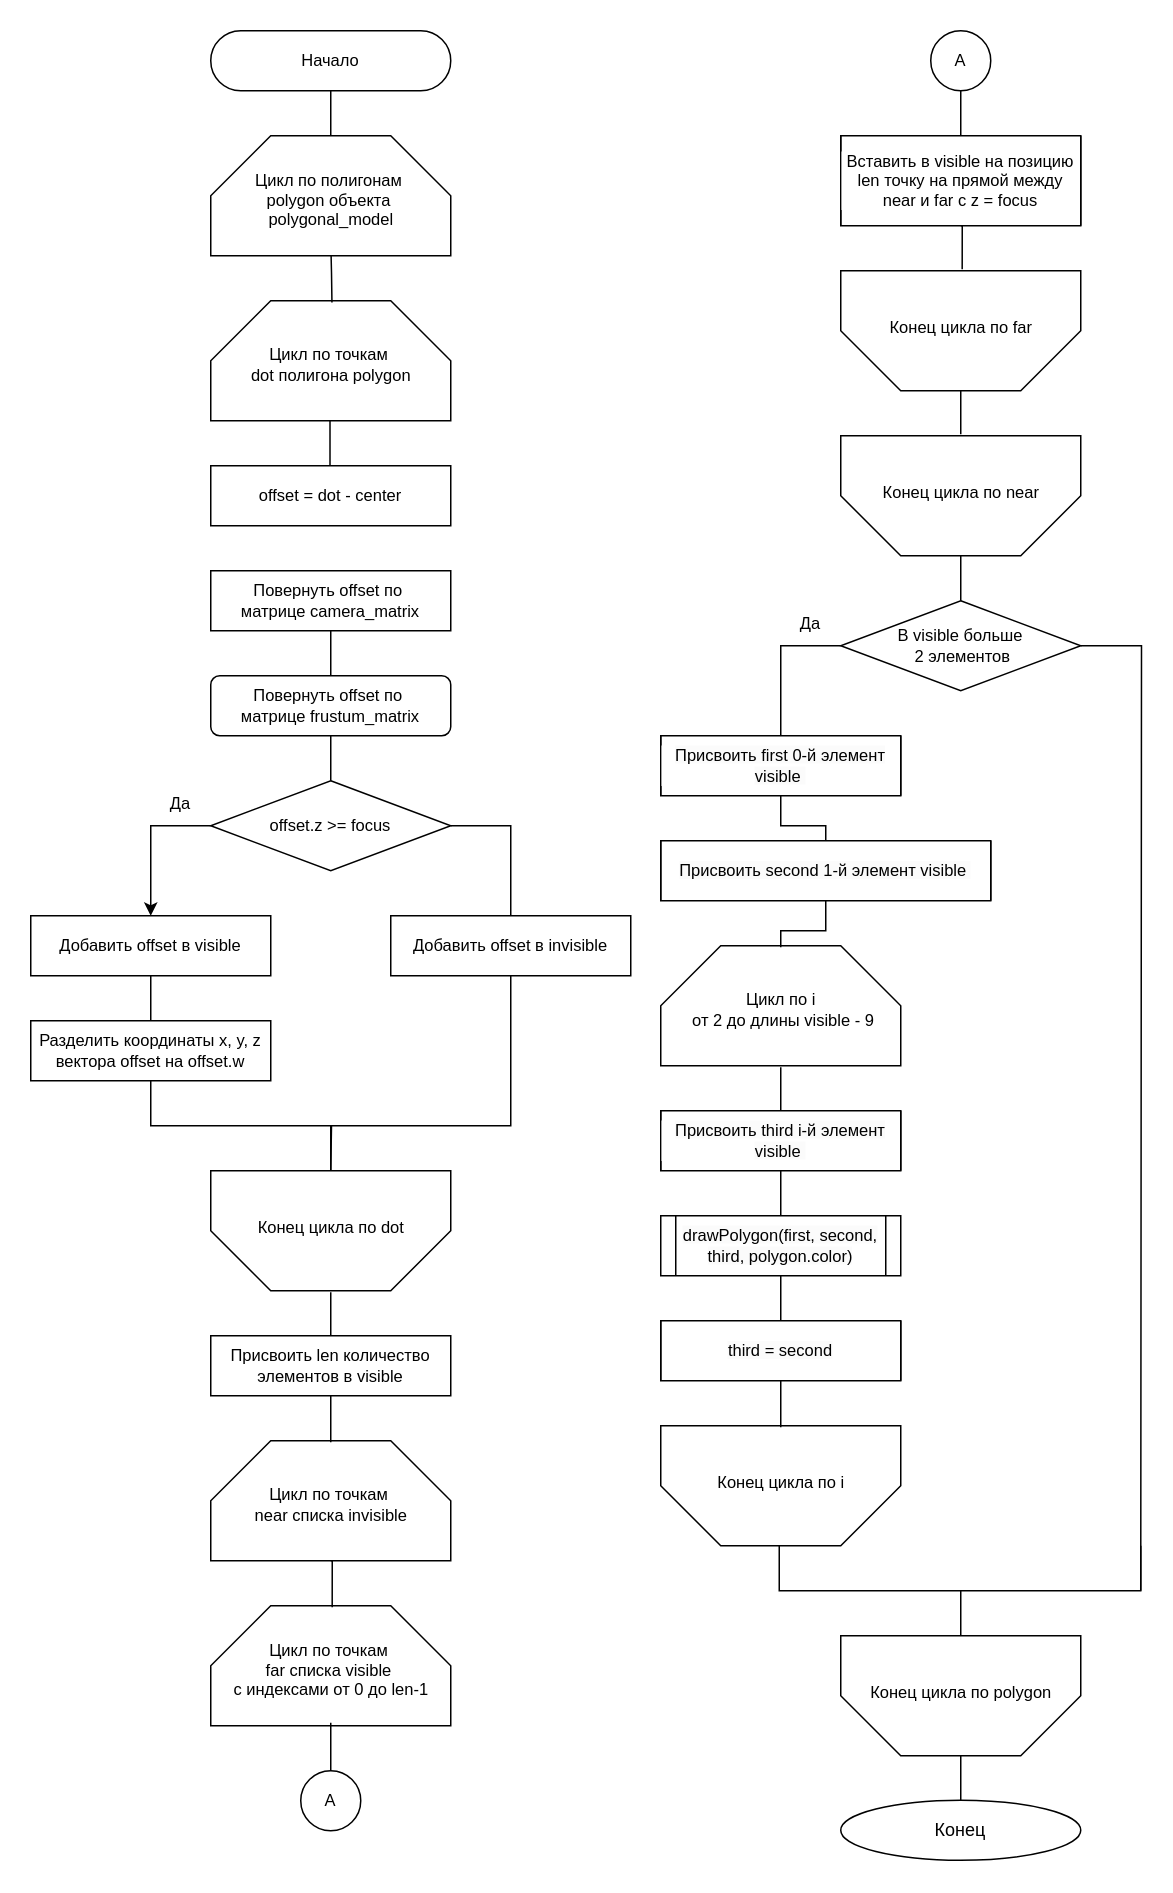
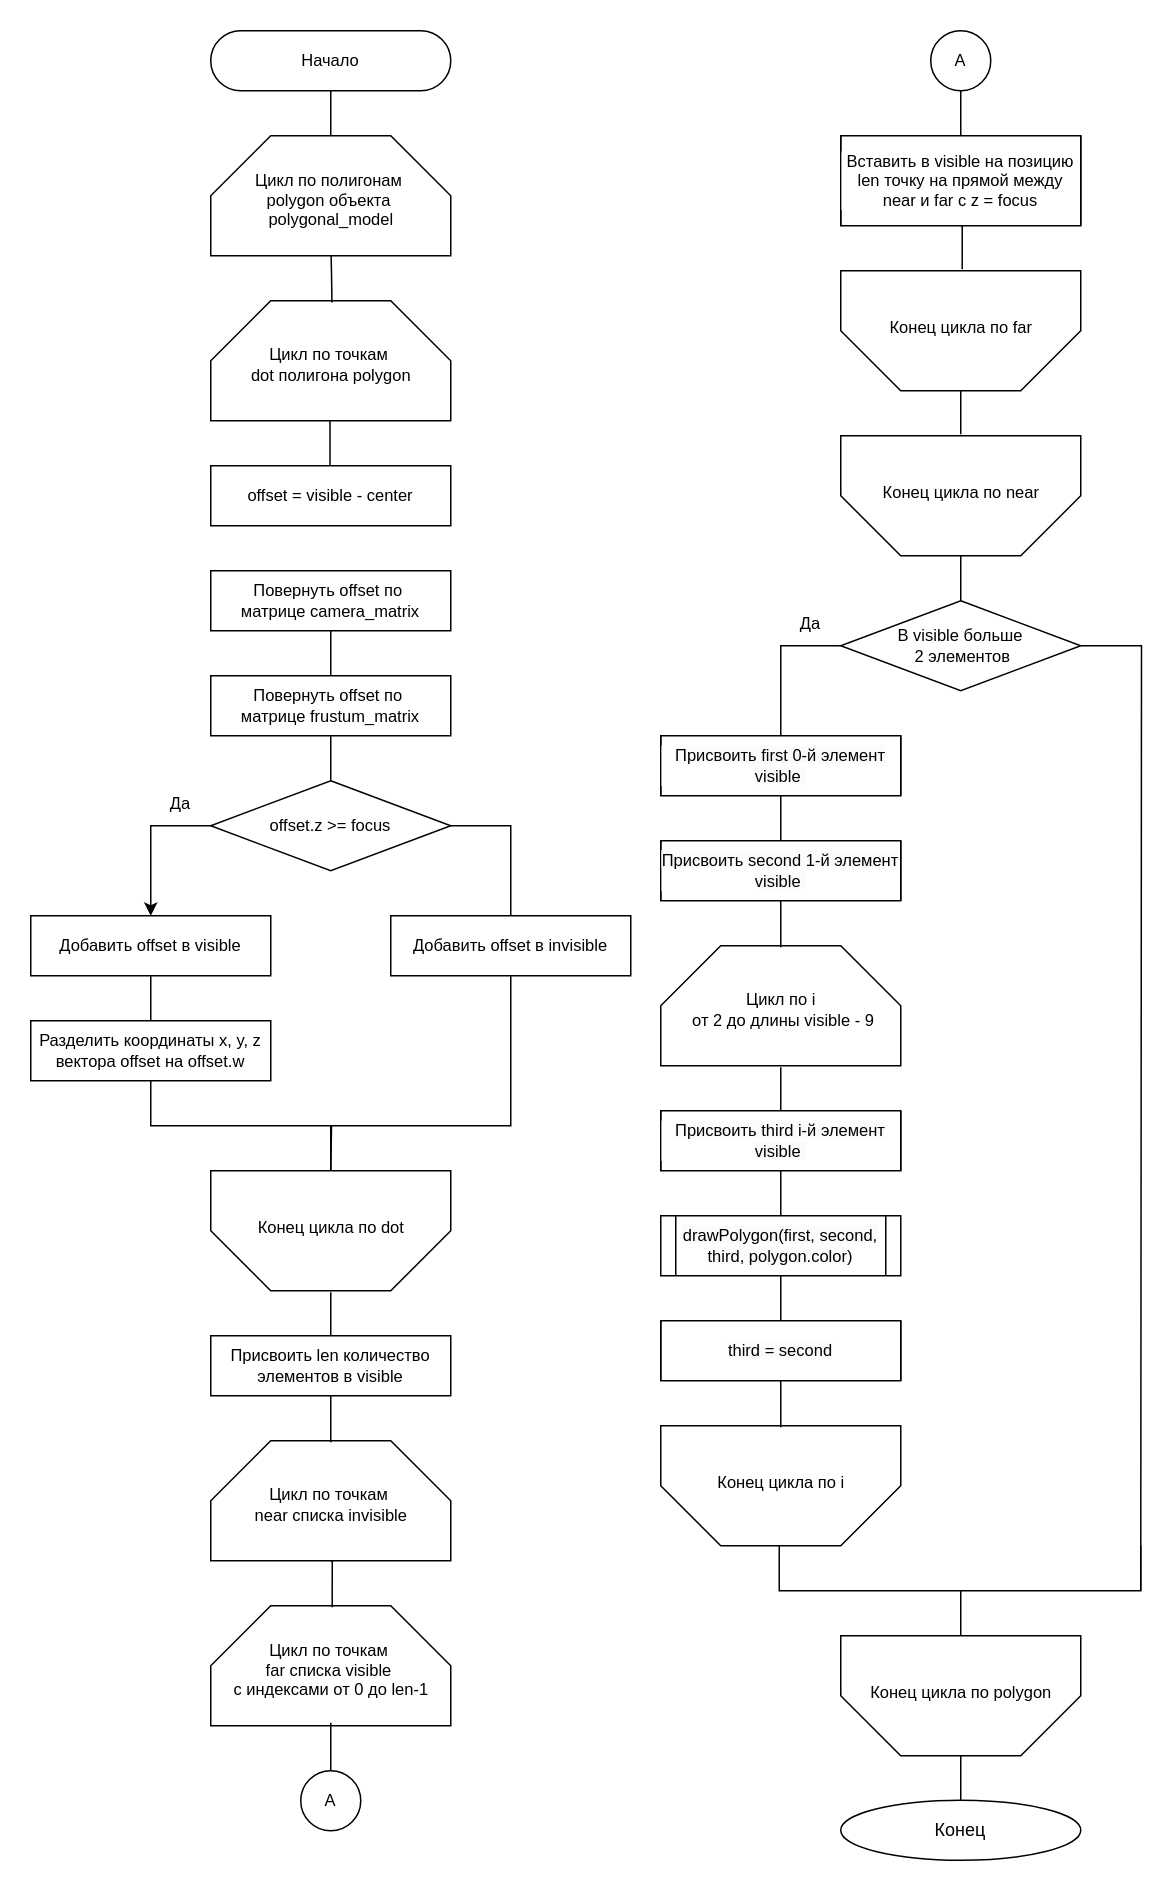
- <mxCell id="10" value="offset = dot - center" style="rounded=0;whiteSpace=wrap;html=1;fontSize=11;" vertex="1" parent="1"><mxGeometry x="140" y="310" width="160" height="40" as="geometry" /></mxCell>
+ <mxCell id="10" value="offset = visible - center" style="rounded=0;whiteSpace=wrap;html=1;fontSize=11;" vertex="1" parent="1"><mxGeometry x="140" y="310" width="160" height="40" as="geometry" /></mxCell>
- <mxCell id="8" value="Повернуть offset по&amp;nbsp;&lt;div&gt;матрице frustum_matrix&lt;/div&gt;" style="whiteSpace=wrap;html=1;fontSize=11;rounded=1;" vertex="1" parent="1"><mxGeometry x="140" y="450" width="160" height="40" as="geometry" /></mxCell>
+ <mxCell id="8" value="Повернуть offset по&amp;nbsp;&lt;div&gt;матрице frustum_matrix&lt;/div&gt;" style="rounded=0;whiteSpace=wrap;html=1;fontSize=11;" vertex="1" parent="1"><mxGeometry x="140" y="450" width="160" height="40" as="geometry" /></mxCell>
- <mxCell id="38" value="&lt;span style=&quot;background-color: rgb(251, 251, 251);&quot;&gt;Присвоить second 1-й элемент visible&amp;nbsp;&lt;/span&gt;" style="shape=process;whiteSpace=wrap;html=1;backgroundOutline=1;fontFamily=Helvetica;fontSize=11;fontColor=default;labelBackgroundColor=default;size=0;" vertex="1" parent="1"><mxGeometry x="440" y="560" width="220" height="40" as="geometry" /></mxCell>
+ <mxCell id="38" value="&lt;span style=&quot;background-color: rgb(251, 251, 251);&quot;&gt;Присвоить second 1-й элемент visible&amp;nbsp;&lt;/span&gt;" style="shape=process;whiteSpace=wrap;html=1;backgroundOutline=1;fontFamily=Helvetica;fontSize=11;fontColor=default;labelBackgroundColor=default;size=0;" vertex="1" parent="1"><mxGeometry x="440" y="560" width="160" height="40" as="geometry" /></mxCell>
